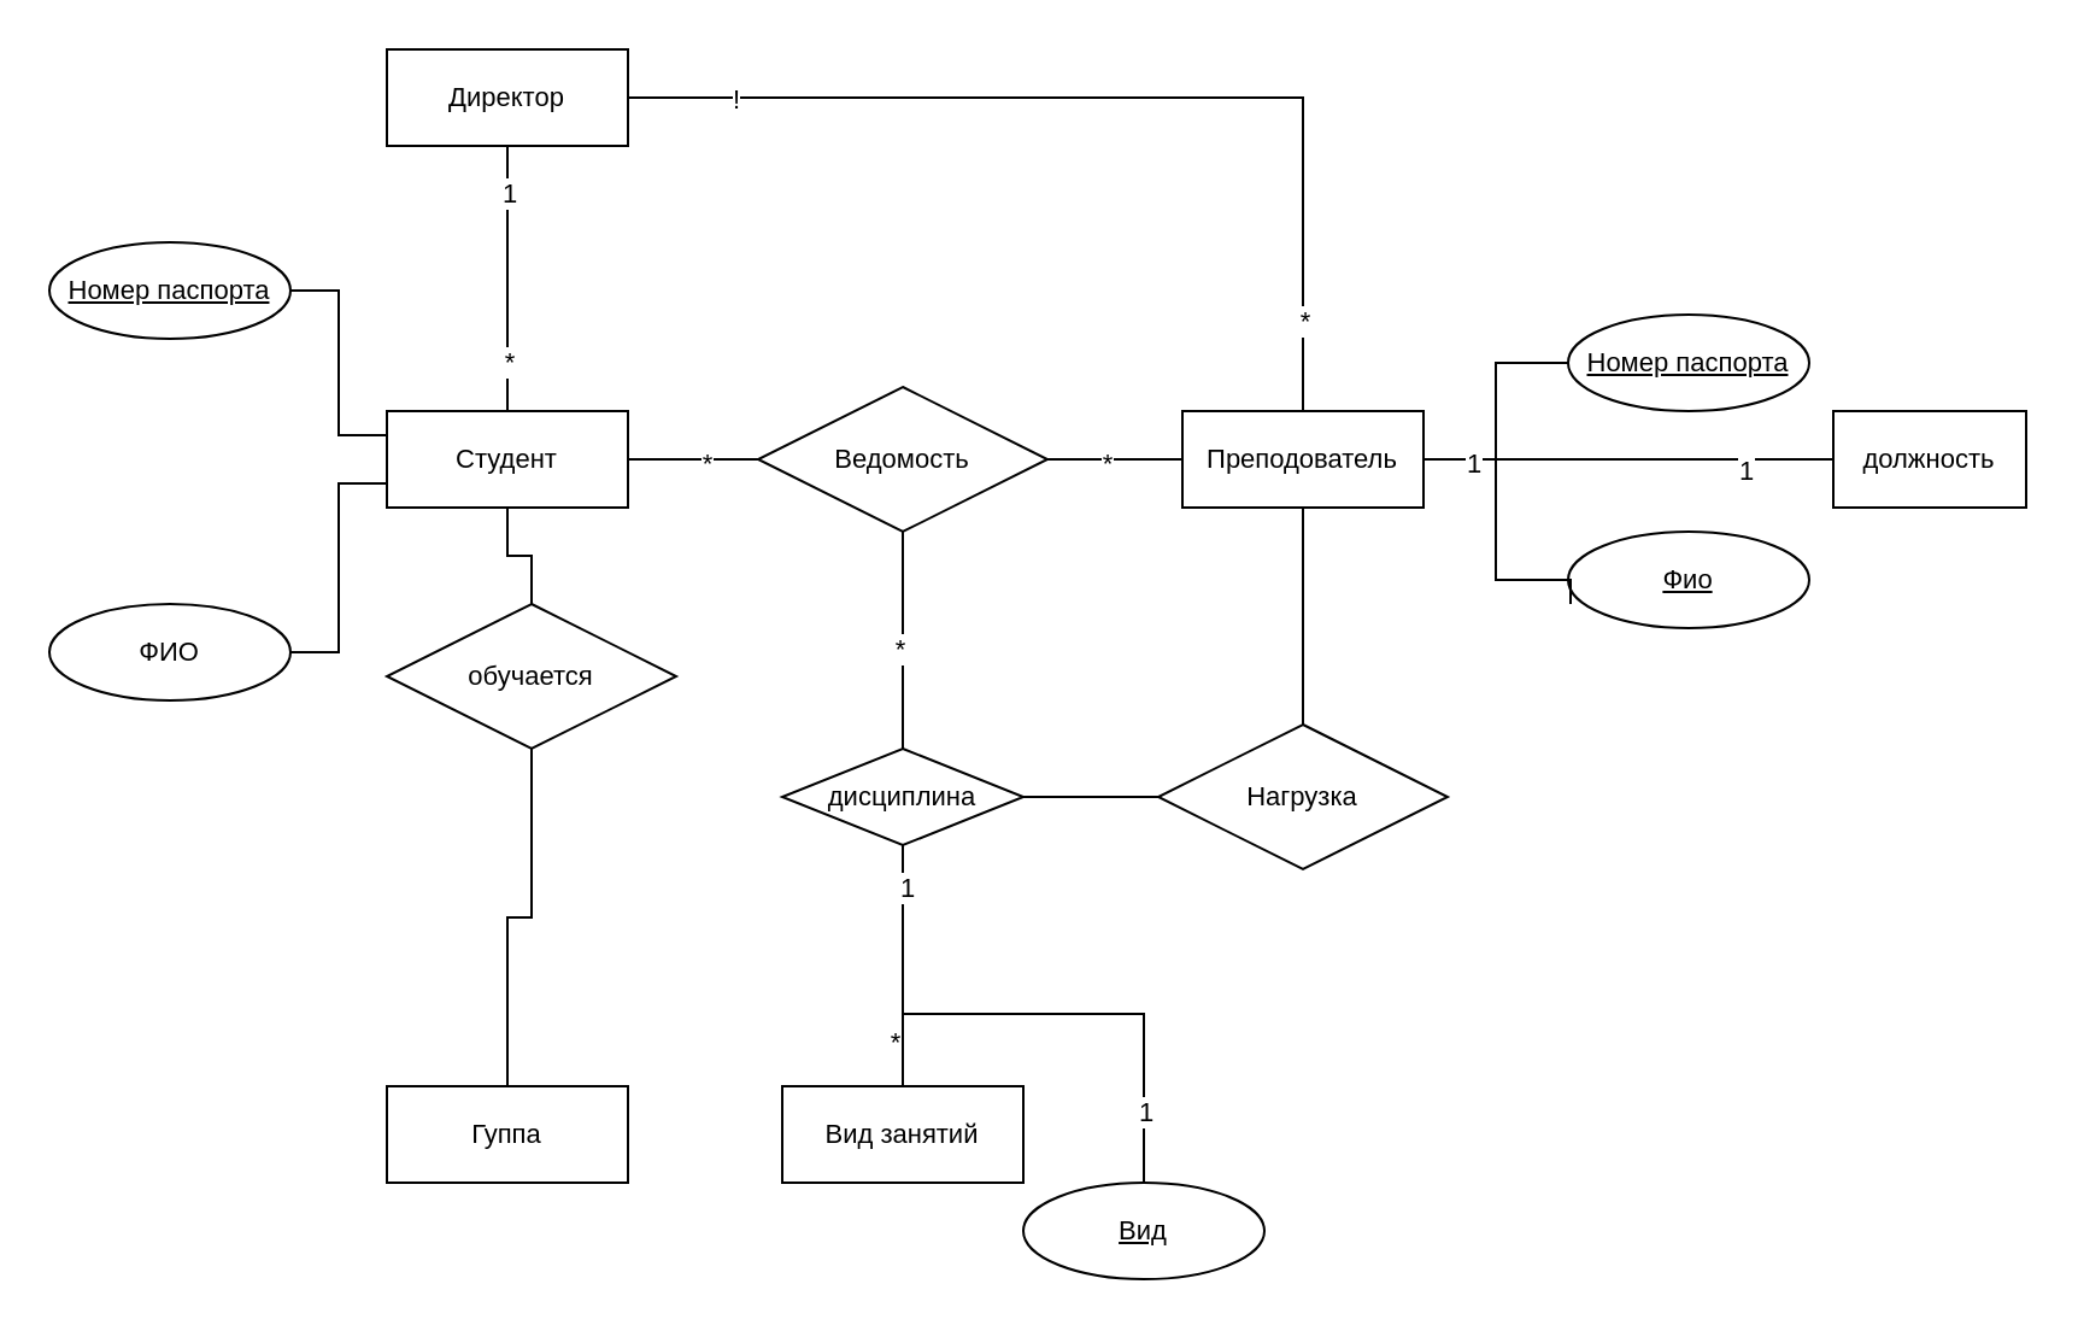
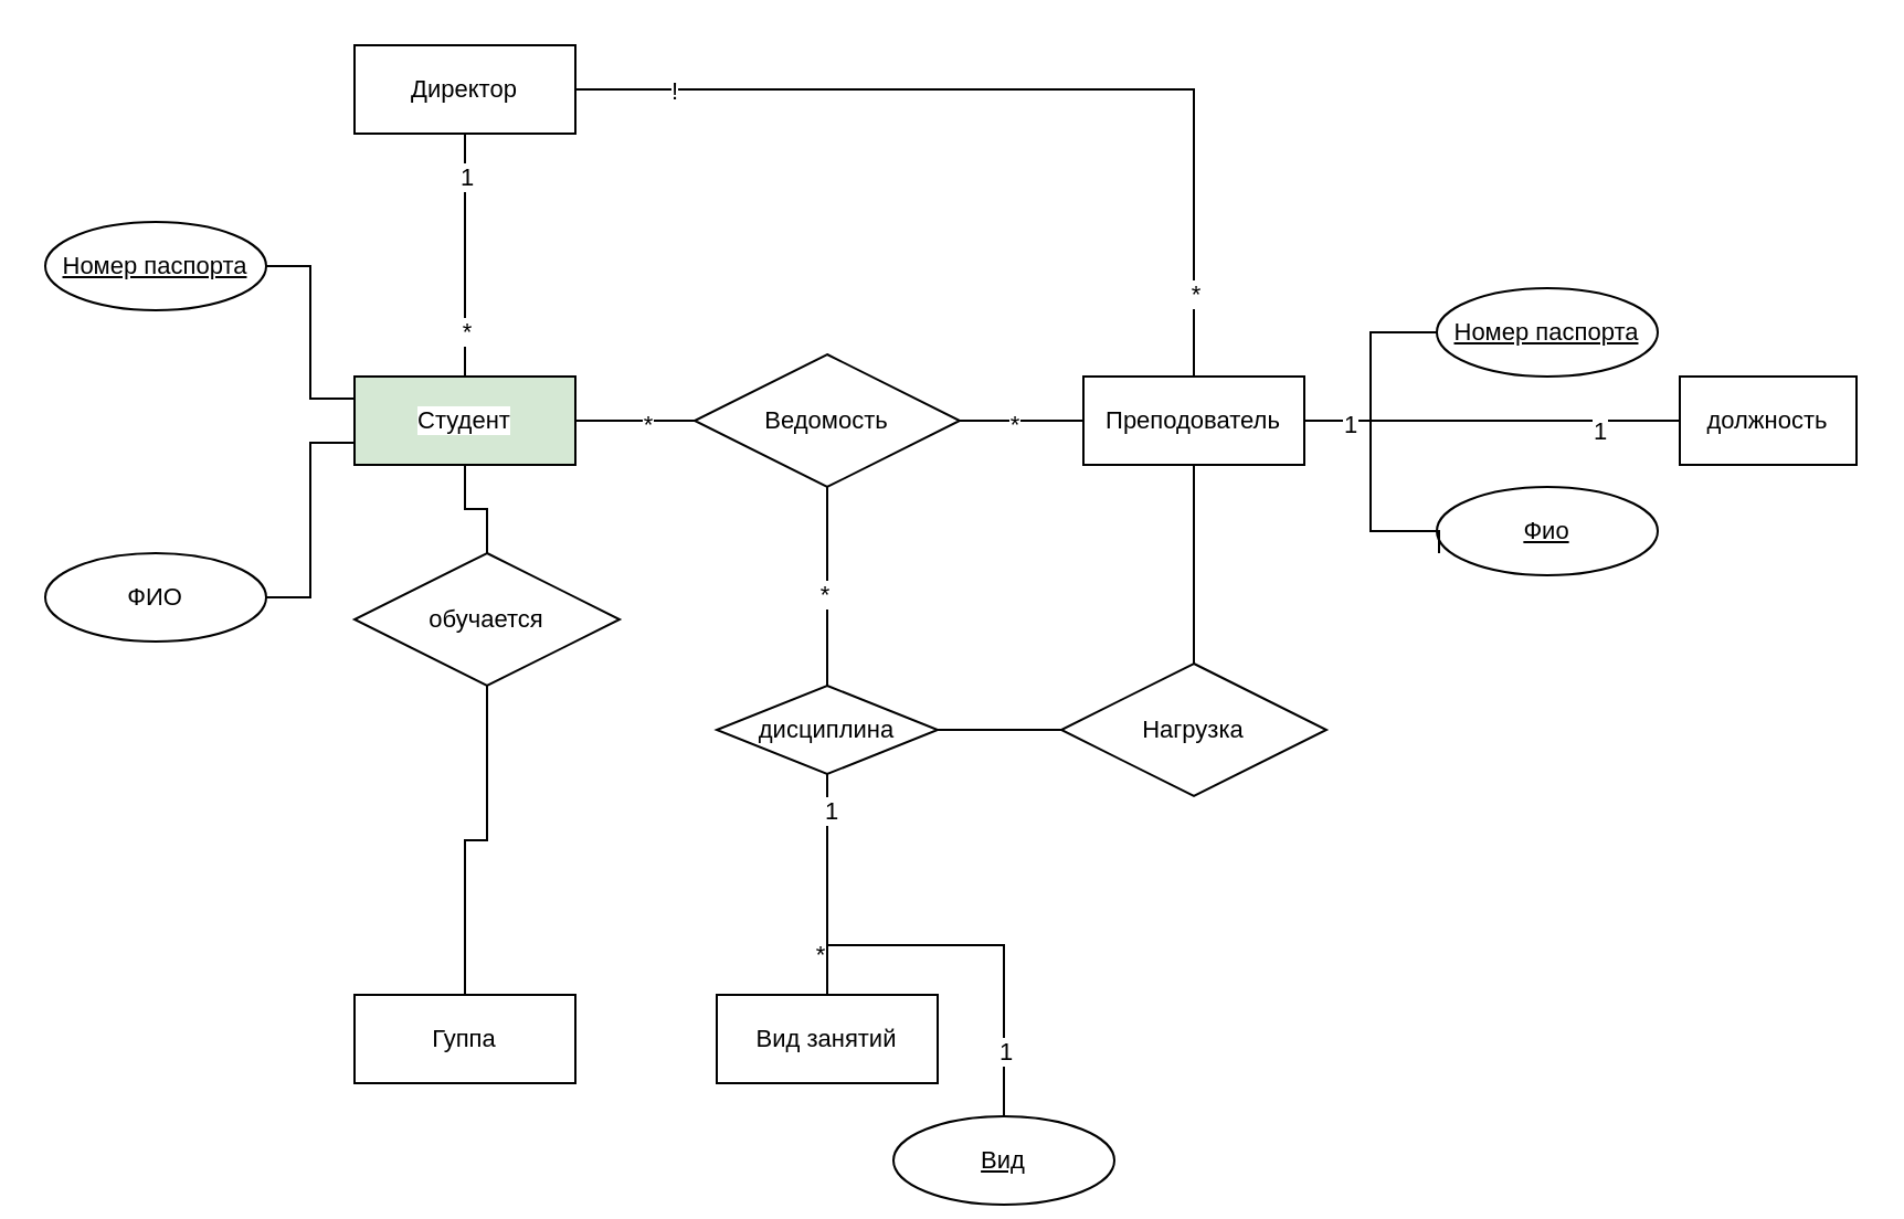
- <mxCell id="10" value="Студент" style="whiteSpace=wrap;html=1;align=center;fontFamily=Helvetica;fontSize=11;fontColor=default;labelBackgroundColor=default;" vertex="1" parent="1"><mxGeometry x="160" y="170" width="100" height="40" as="geometry" /></mxCell>
+ <mxCell id="10" value="Студент" style="whiteSpace=wrap;html=1;align=center;fontFamily=Helvetica;fontSize=11;fontColor=default;labelBackgroundColor=default;fillColor=#d5e8d4;" vertex="1" parent="1"><mxGeometry x="160" y="170" width="100" height="40" as="geometry" /></mxCell>
- <mxCell id="43" value="Вид" style="ellipse;whiteSpace=wrap;html=1;align=center;fontStyle=4;fontFamily=Helvetica;fontSize=11;fontColor=default;labelBackgroundColor=default;" vertex="1" parent="1"><mxGeometry x="424" y="490" width="100" height="40" as="geometry" /></mxCell>
+ <mxCell id="43" value="Вид" style="ellipse;whiteSpace=wrap;html=1;align=center;fontStyle=4;fontFamily=Helvetica;fontSize=11;fontColor=default;labelBackgroundColor=default;" vertex="1" parent="1"><mxGeometry x="404" y="505" width="100" height="40" as="geometry" /></mxCell>
